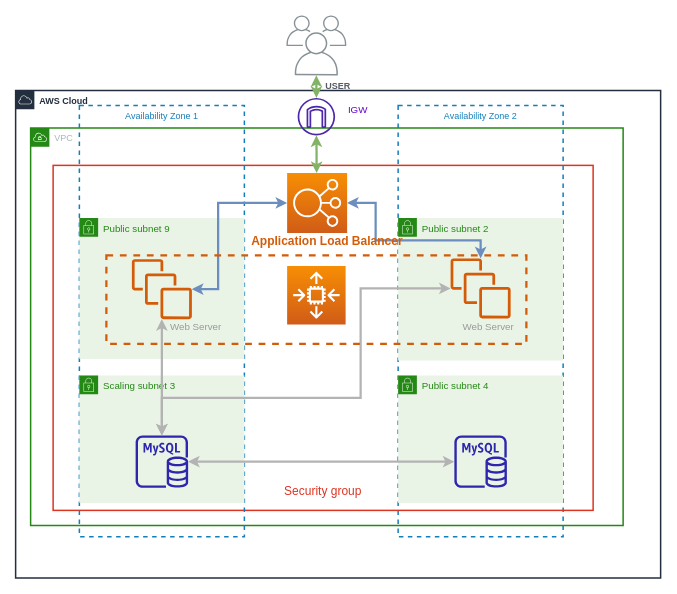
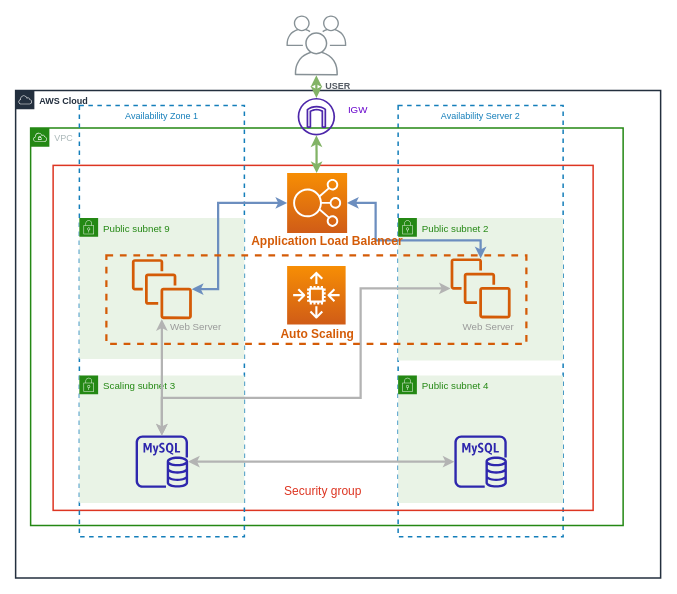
- <mxCell id="2" value="Availability Zone 2" style="fillColor=none;strokeColor=#147EBA;dashed=1;verticalAlign=top;fontStyle=0;fontColor=#147EBA;strokeWidth=2;" vertex="1" parent="1"><mxGeometry x="530" y="140" width="220" height="575" as="geometry" /></mxCell>
+ <mxCell id="2" value="Availability Server 2" style="fillColor=none;strokeColor=#147EBA;dashed=1;verticalAlign=top;fontStyle=0;fontColor=#147EBA;strokeWidth=2;" vertex="1" parent="1"><mxGeometry x="530" y="140" width="220" height="575" as="geometry" /></mxCell>
+ <mxCell id="26" value="&lt;font style=&quot;font-size: 16px;&quot; color=&quot;#d45b07&quot;&gt;&lt;b&gt;Auto Scaling&lt;/b&gt;&lt;/font&gt;" style="text;html=1;resizable=0;autosize=1;align=center;verticalAlign=middle;points=[];fillColor=none;strokeColor=none;rounded=0;fontSize=13;" vertex="1" parent="5"><mxGeometry x="347" y="315" width="110" height="20" as="geometry" /></mxCell>
